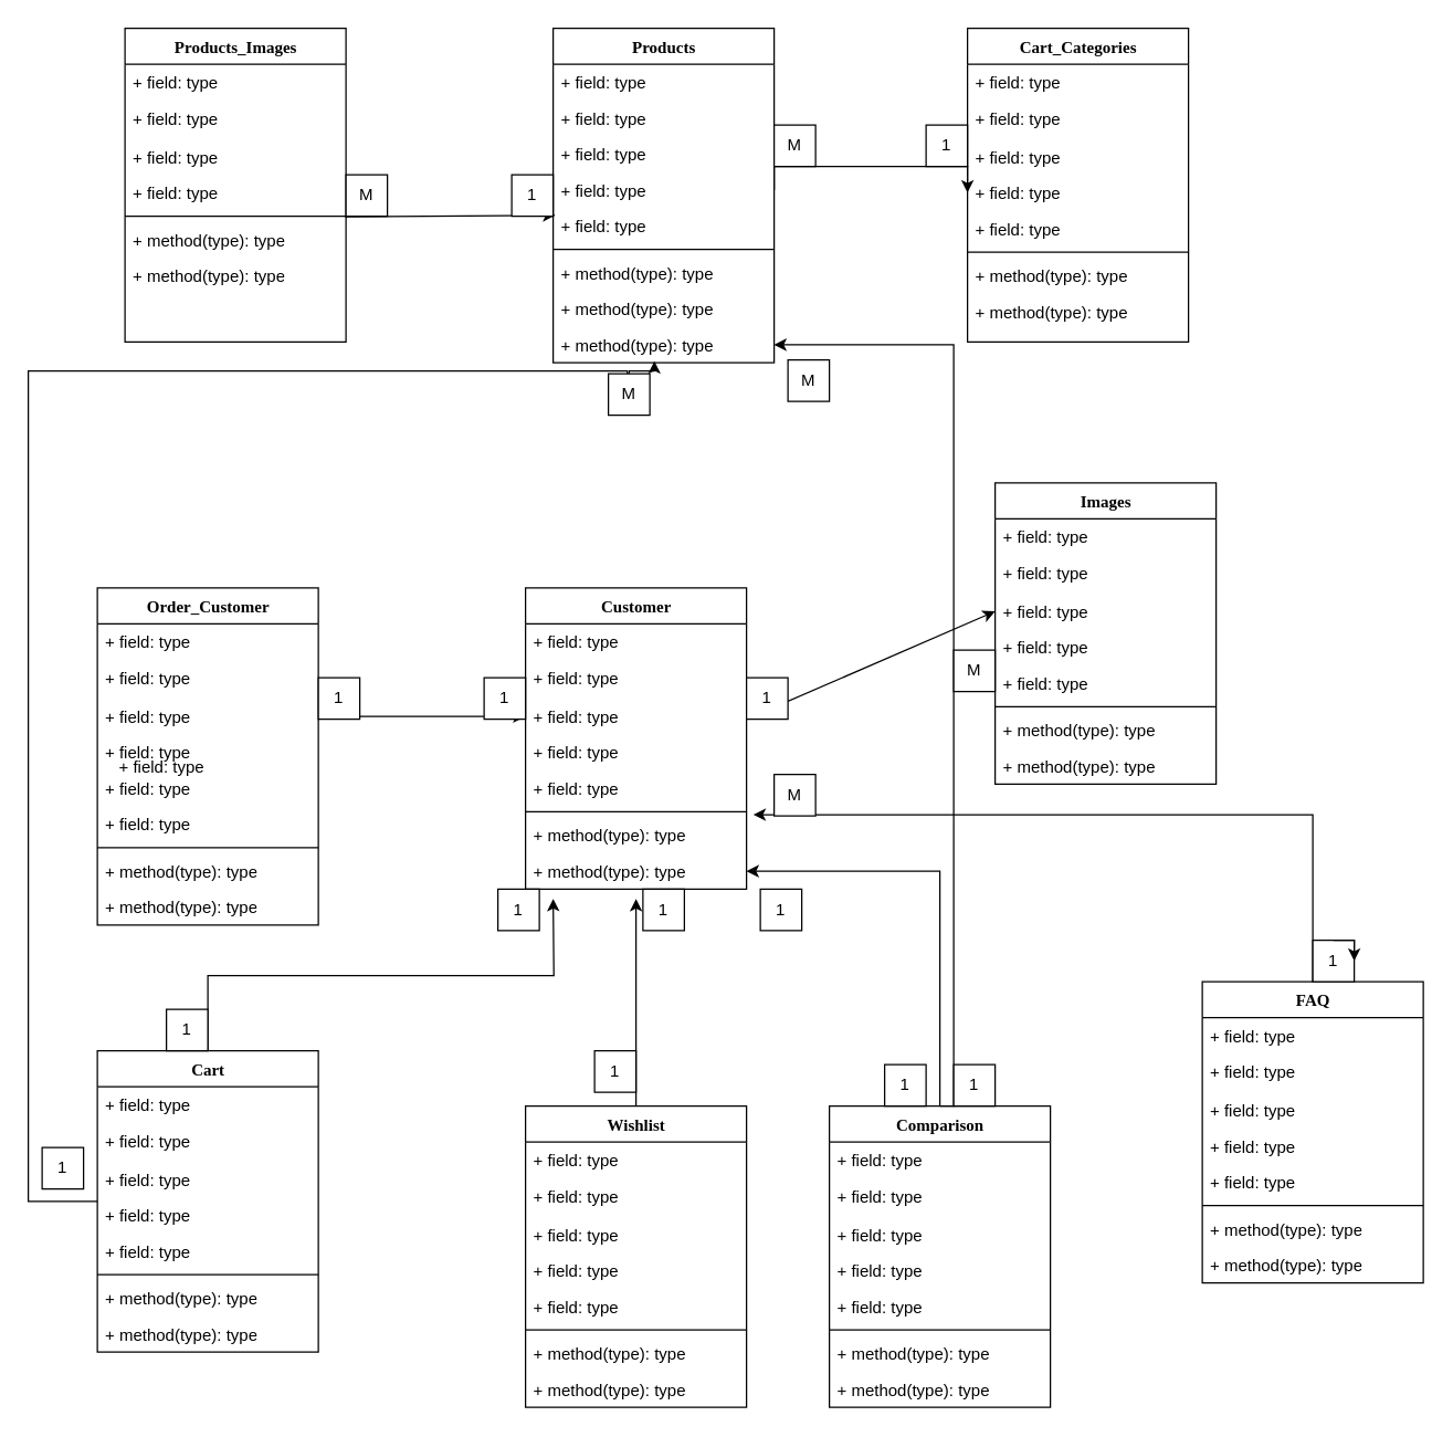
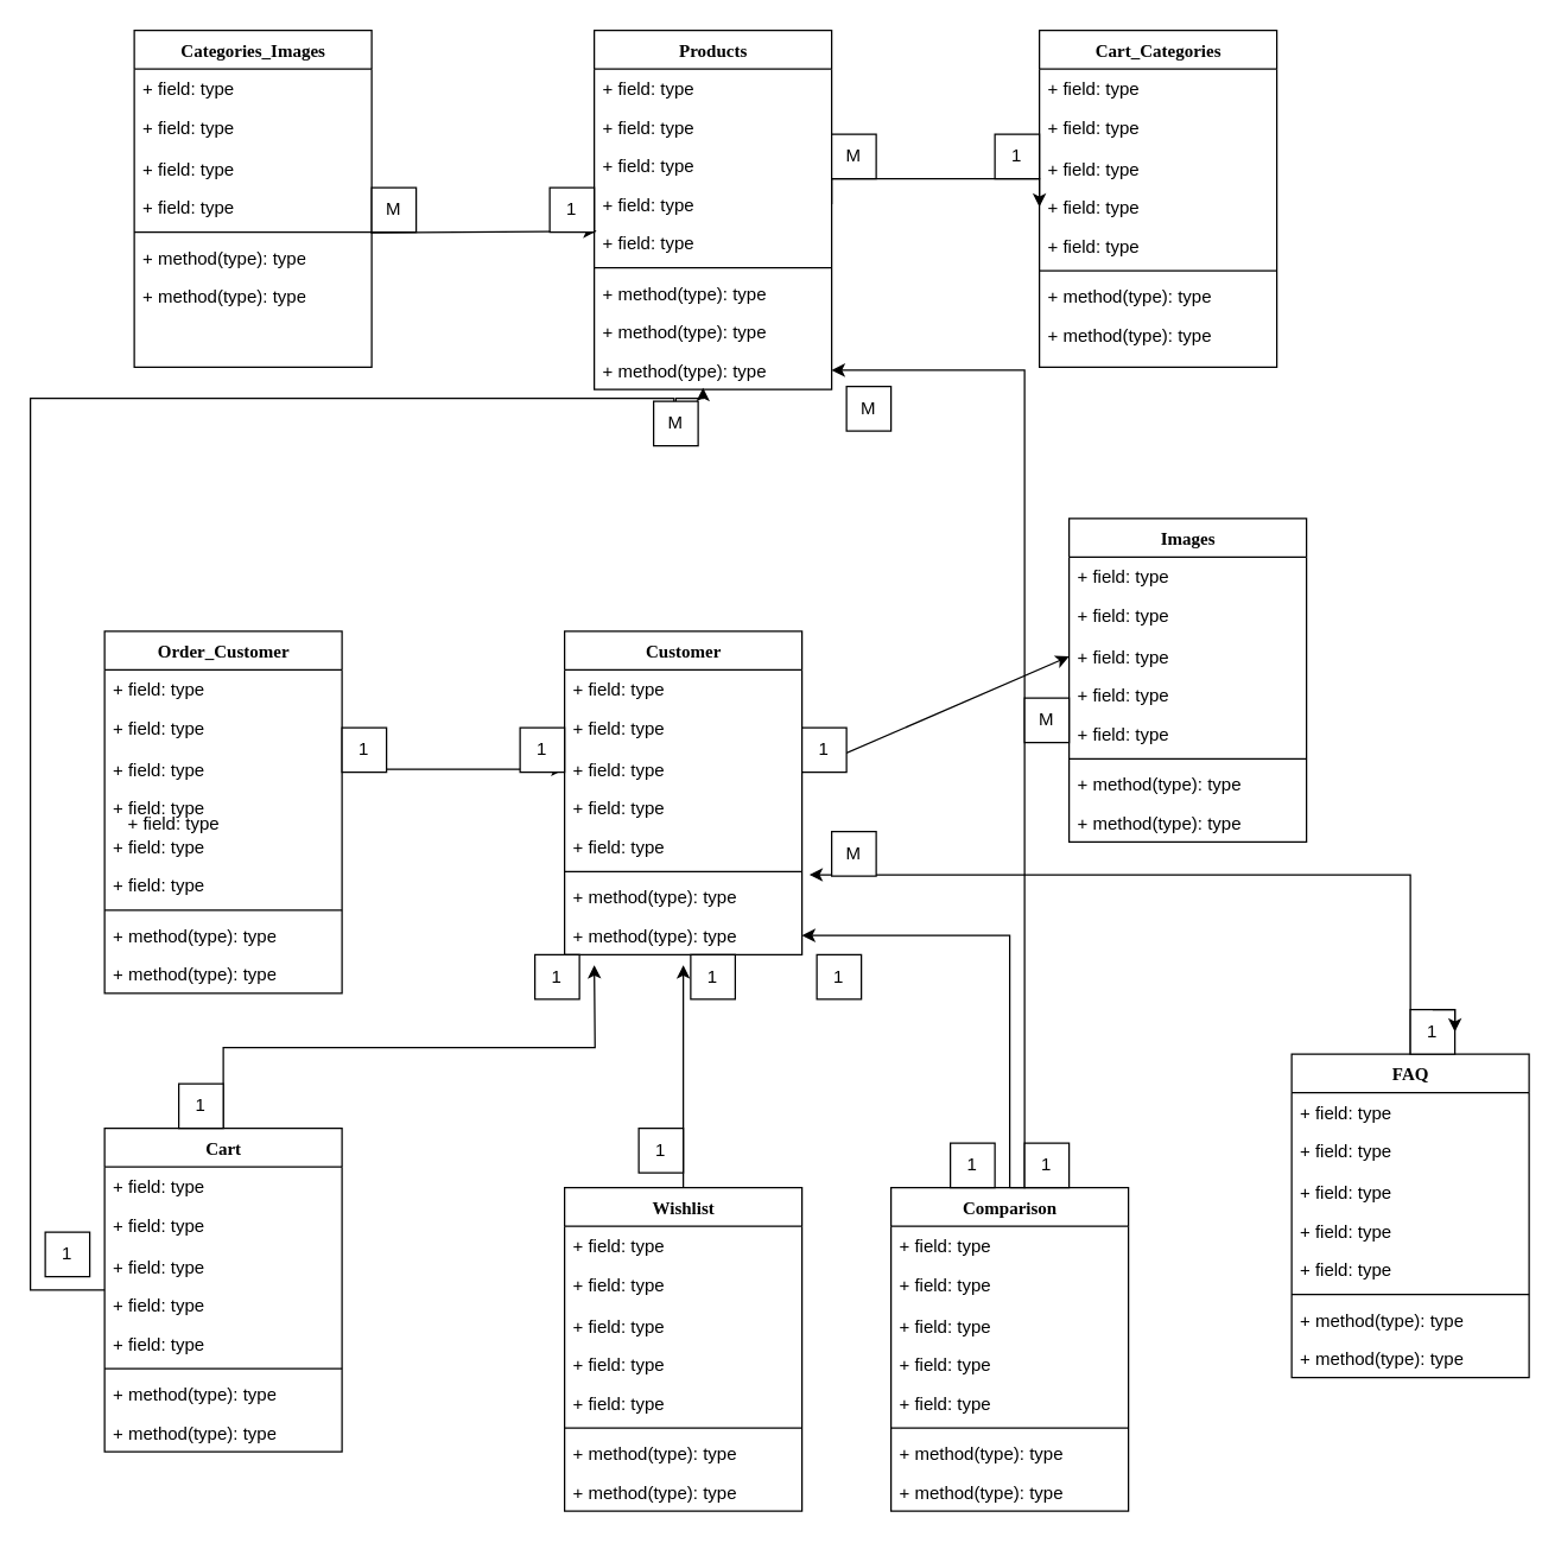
- <mxCell id="30" value="Products_Images" style="swimlane;html=1;fontStyle=1;align=center;verticalAlign=top;childLayout=stackLayout;horizontal=1;startSize=26;horizontalStack=0;resizeParent=1;resizeLast=0;collapsible=1;marginBottom=0;swimlaneFillColor=#ffffff;rounded=0;shadow=0;comic=0;labelBackgroundColor=none;strokeWidth=1;fillColor=none;fontFamily=Verdana;fontSize=12" parent="1" vertex="1"><mxGeometry x="90" y="20" width="160" height="227" as="geometry" /></mxCell>
+ <mxCell id="30" value="Categories_Images" style="swimlane;html=1;fontStyle=1;align=center;verticalAlign=top;childLayout=stackLayout;horizontal=1;startSize=26;horizontalStack=0;resizeParent=1;resizeLast=0;collapsible=1;marginBottom=0;swimlaneFillColor=#ffffff;rounded=0;shadow=0;comic=0;labelBackgroundColor=none;strokeWidth=1;fillColor=none;fontFamily=Verdana;fontSize=12" parent="1" vertex="1"><mxGeometry x="90" y="20" width="160" height="227" as="geometry" /></mxCell>
